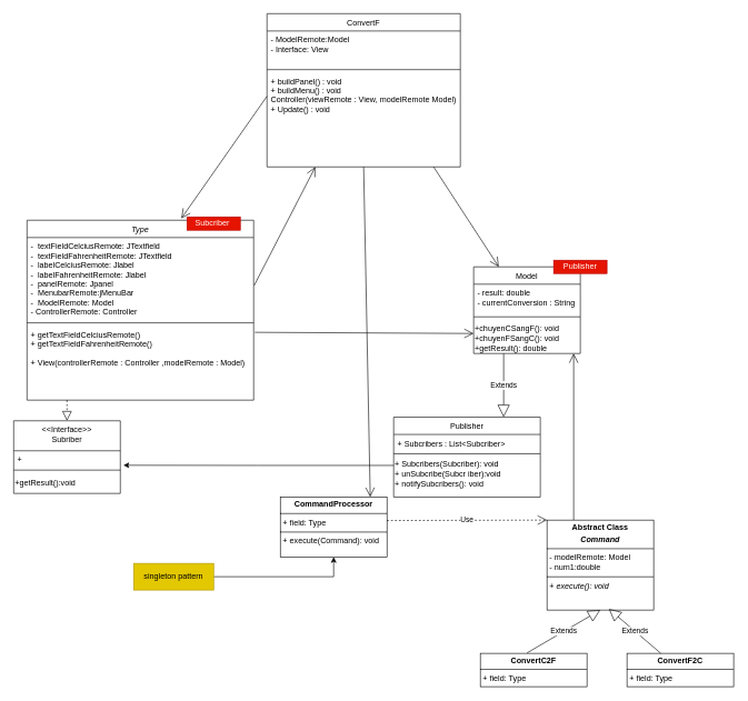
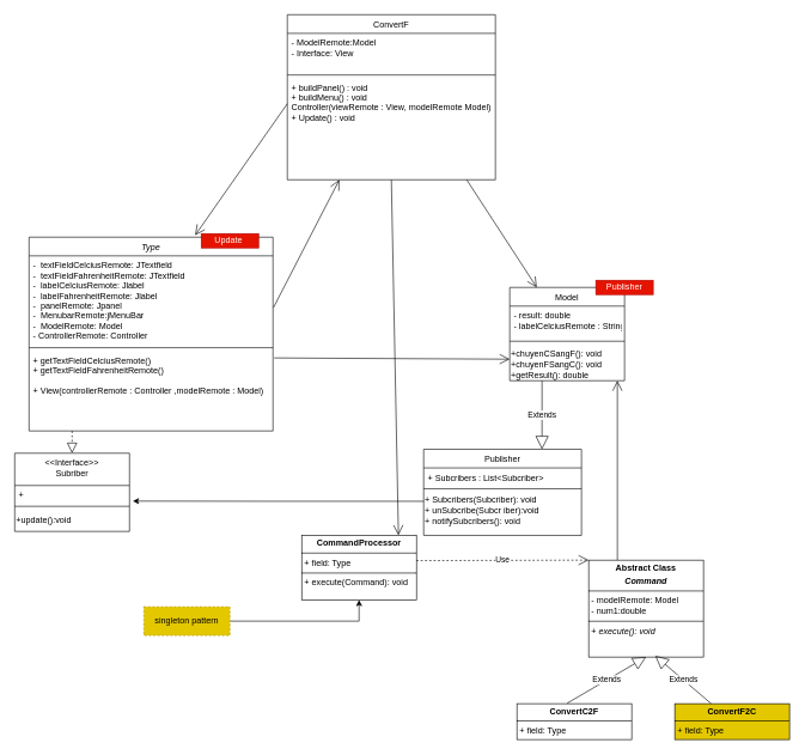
- <mxCell id="25" value="Subcriber&amp;nbsp;" style="whiteSpace=wrap;html=1;fillColor=#e51400;fontColor=#ffffff;strokeColor=#B20000;" parent="1" vertex="1"><mxGeometry x="280" y="325" width="80" height="20" as="geometry" /></mxCell>
+ <mxCell id="25" value="Update&amp;nbsp;" style="whiteSpace=wrap;html=1;fillColor=#e51400;fontColor=#ffffff;strokeColor=#B20000;" parent="1" vertex="1"><mxGeometry x="280" y="325" width="80" height="20" as="geometry" /></mxCell>
- <mxCell id="11" value="- result: double&#10;- currentConversion : String" style="text;align=left;verticalAlign=top;spacingLeft=4;spacingRight=4;overflow=hidden;rotatable=0;points=[[0,0.5],[1,0.5]];portConstraint=eastwest;" parent="10" vertex="1"><mxGeometry y="26" width="160" height="44" as="geometry" /></mxCell>
+ <mxCell id="11" value="- result: double&#10;- labelCelciusRemote : String" style="text;align=left;verticalAlign=top;spacingLeft=4;spacingRight=4;overflow=hidden;rotatable=0;points=[[0,0.5],[1,0.5]];portConstraint=eastwest;" parent="10" vertex="1"><mxGeometry y="26" width="160" height="44" as="geometry" /></mxCell>
- <mxCell id="17" value="&lt;div style=&quot;&quot;&gt;+getResult():void&lt;/div&gt;" style="text;html=1;align=left;verticalAlign=middle;whiteSpace=wrap;rounded=0;" parent="14" vertex="1"><mxGeometry y="79" width="160" height="30" as="geometry" /></mxCell>
+ <mxCell id="17" value="&lt;div style=&quot;&quot;&gt;+update():void&lt;/div&gt;" style="text;html=1;align=left;verticalAlign=middle;whiteSpace=wrap;rounded=0;" parent="14" vertex="1"><mxGeometry y="79" width="160" height="30" as="geometry" /></mxCell>
- <mxCell id="38" value="singleton pattern" style="whiteSpace=wrap;html=1;fillColor=#e3c800;fontColor=#000000;strokeColor=#B09500;" parent="1" vertex="1"><mxGeometry x="200" y="845" width="120" height="40" as="geometry" /></mxCell>
+ <mxCell id="38" value="singleton pattern" style="whiteSpace=wrap;html=1;fillColor=#e3c800;fontColor=#000000;strokeColor=#B09500;dashed=1;" parent="1" vertex="1"><mxGeometry x="200" y="845" width="120" height="40" as="geometry" /></mxCell>
- <mxCell id="35" value="&lt;p style=&quot;margin:0px;margin-top:4px;text-align:center;&quot;&gt;&lt;b&gt;ConvertF2C&lt;/b&gt;&lt;/p&gt;&lt;hr size=&quot;1&quot; style=&quot;border-style:solid;&quot;&gt;&lt;p style=&quot;margin:0px;margin-left:4px;&quot;&gt;+ field: Type&lt;/p&gt;&lt;p style=&quot;margin:0px;margin-left:4px;&quot;&gt;&lt;br&gt;&lt;/p&gt;" style="verticalAlign=top;align=left;overflow=fill;html=1;whiteSpace=wrap;" parent="1" vertex="1"><mxGeometry x="940" y="980" width="160" height="50" as="geometry" /></mxCell>
+ <mxCell id="35" value="&lt;p style=&quot;margin:0px;margin-top:4px;text-align:center;&quot;&gt;&lt;b&gt;ConvertF2C&lt;/b&gt;&lt;/p&gt;&lt;hr size=&quot;1&quot; style=&quot;border-style:solid;&quot;&gt;&lt;p style=&quot;margin:0px;margin-left:4px;&quot;&gt;+ field: Type&lt;/p&gt;&lt;p style=&quot;margin:0px;margin-left:4px;&quot;&gt;&lt;br&gt;&lt;/p&gt;" style="verticalAlign=top;align=left;overflow=fill;html=1;whiteSpace=wrap;fillColor=#e3c800;" parent="1" vertex="1"><mxGeometry x="940" y="980" width="160" height="50" as="geometry" /></mxCell>
